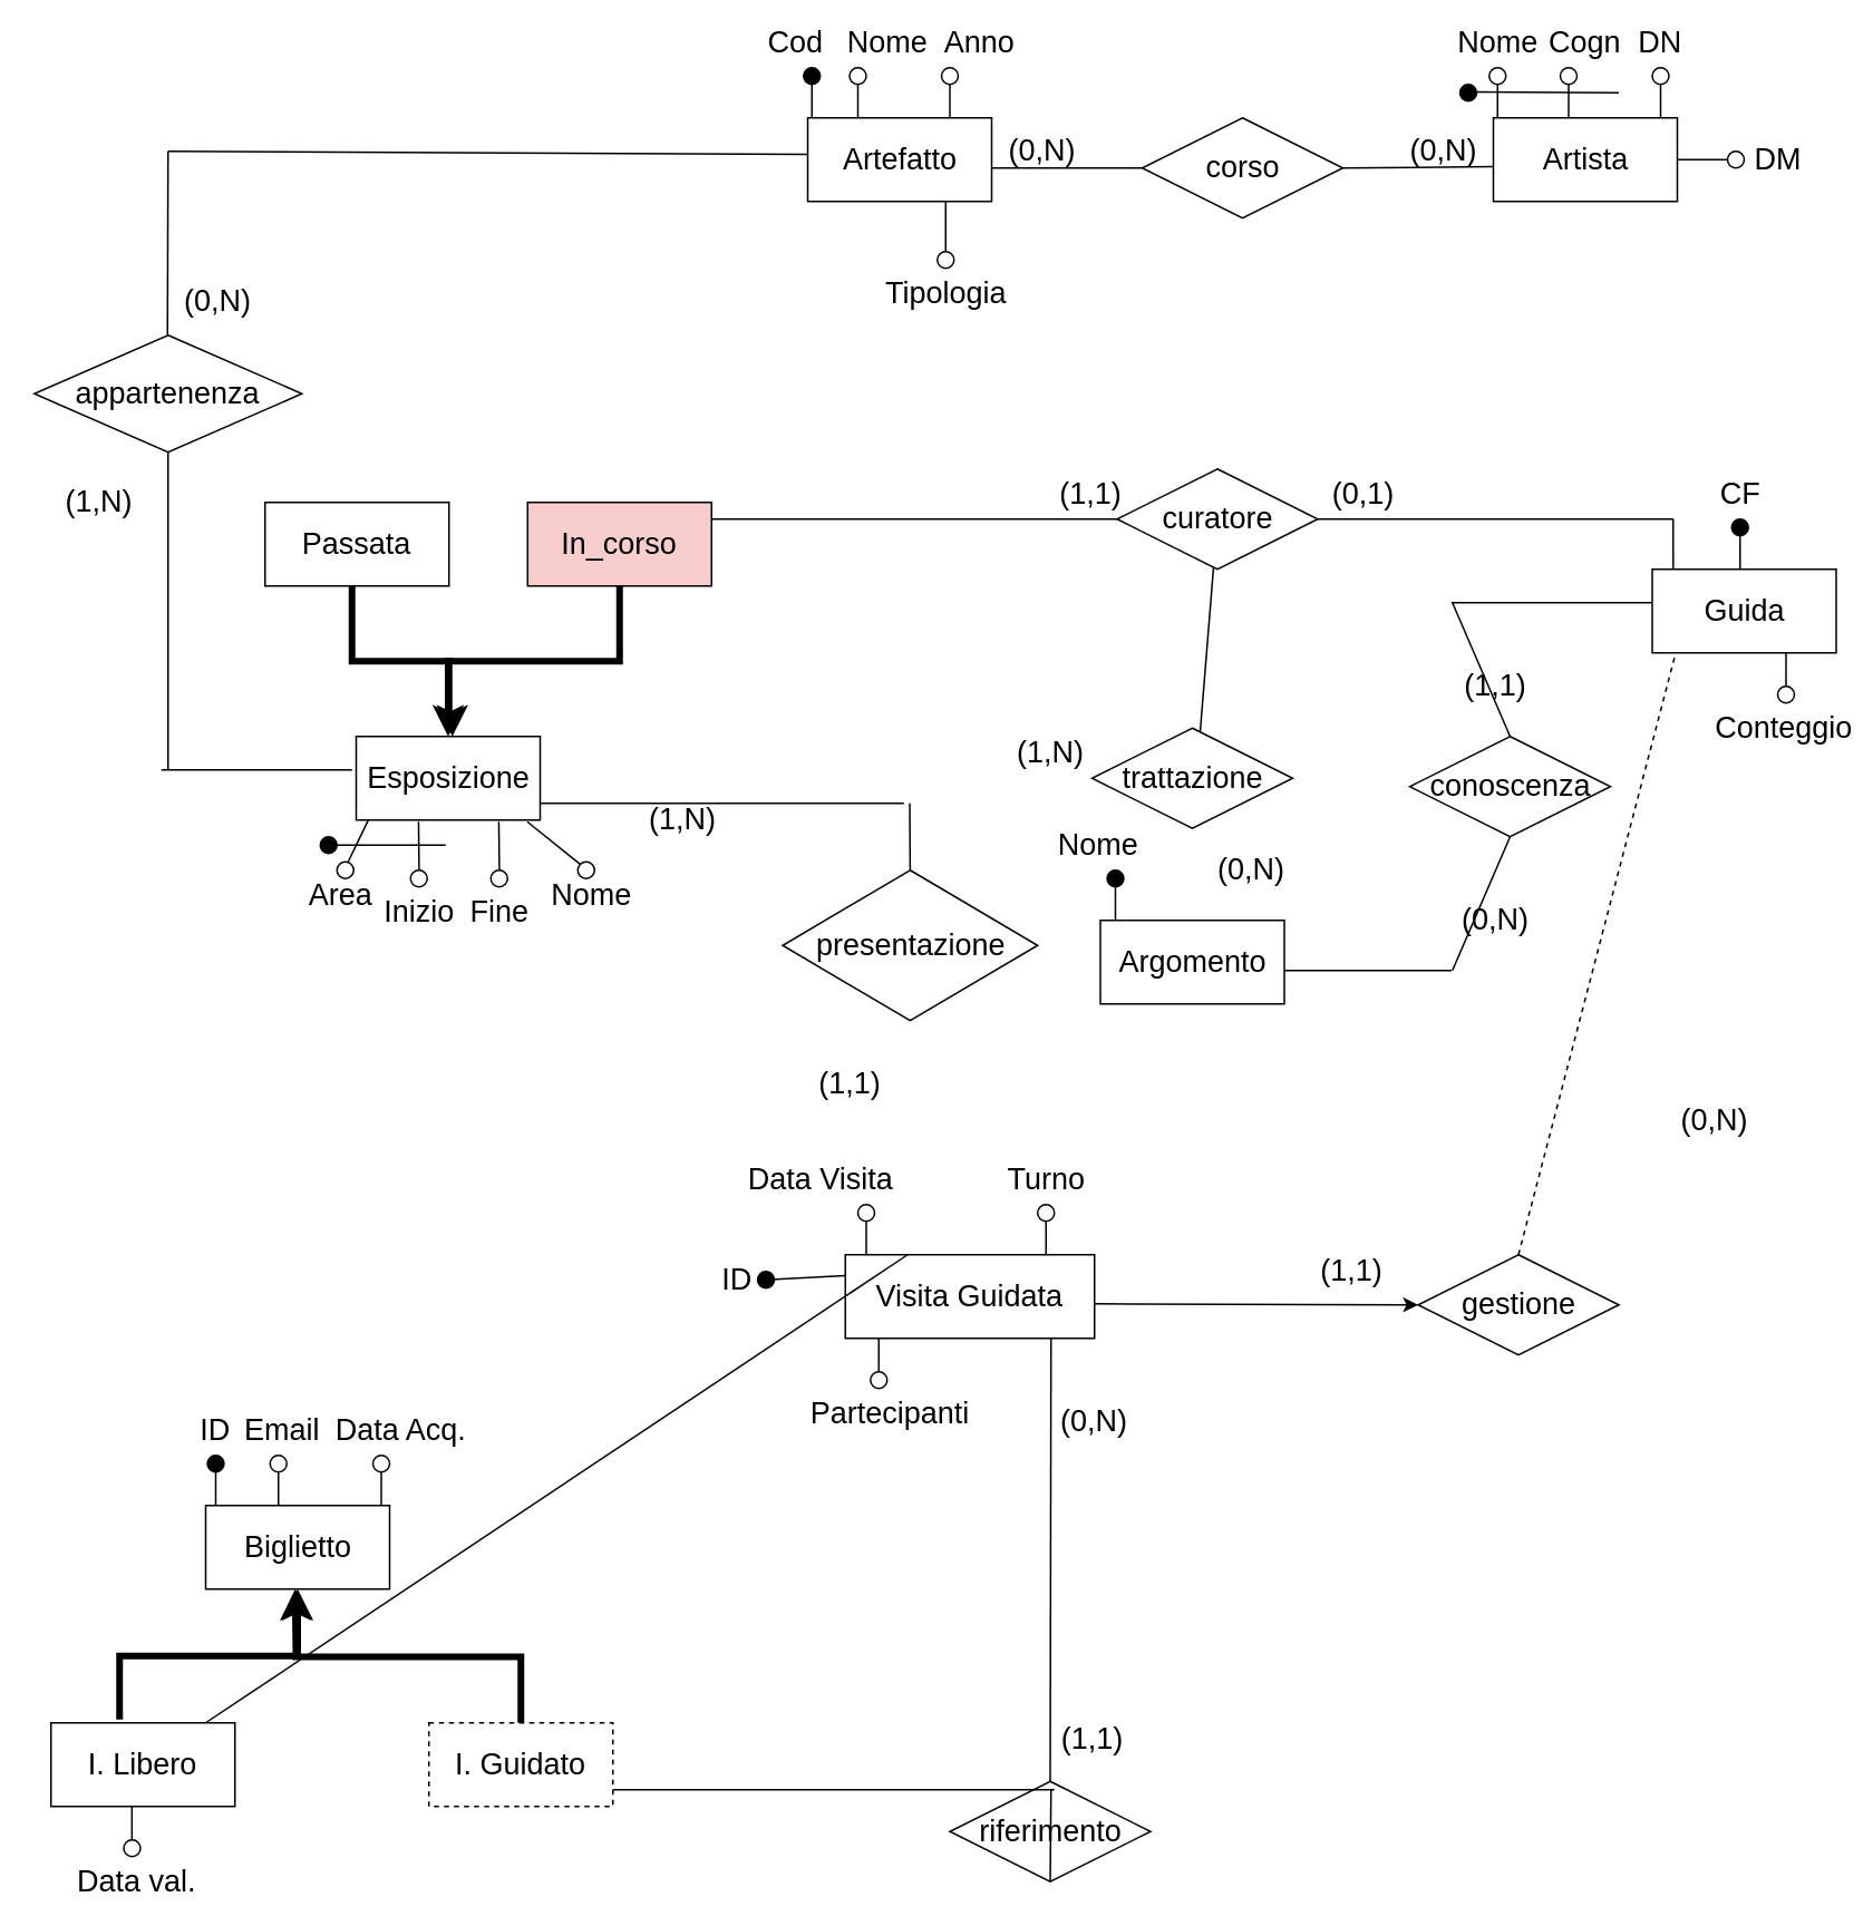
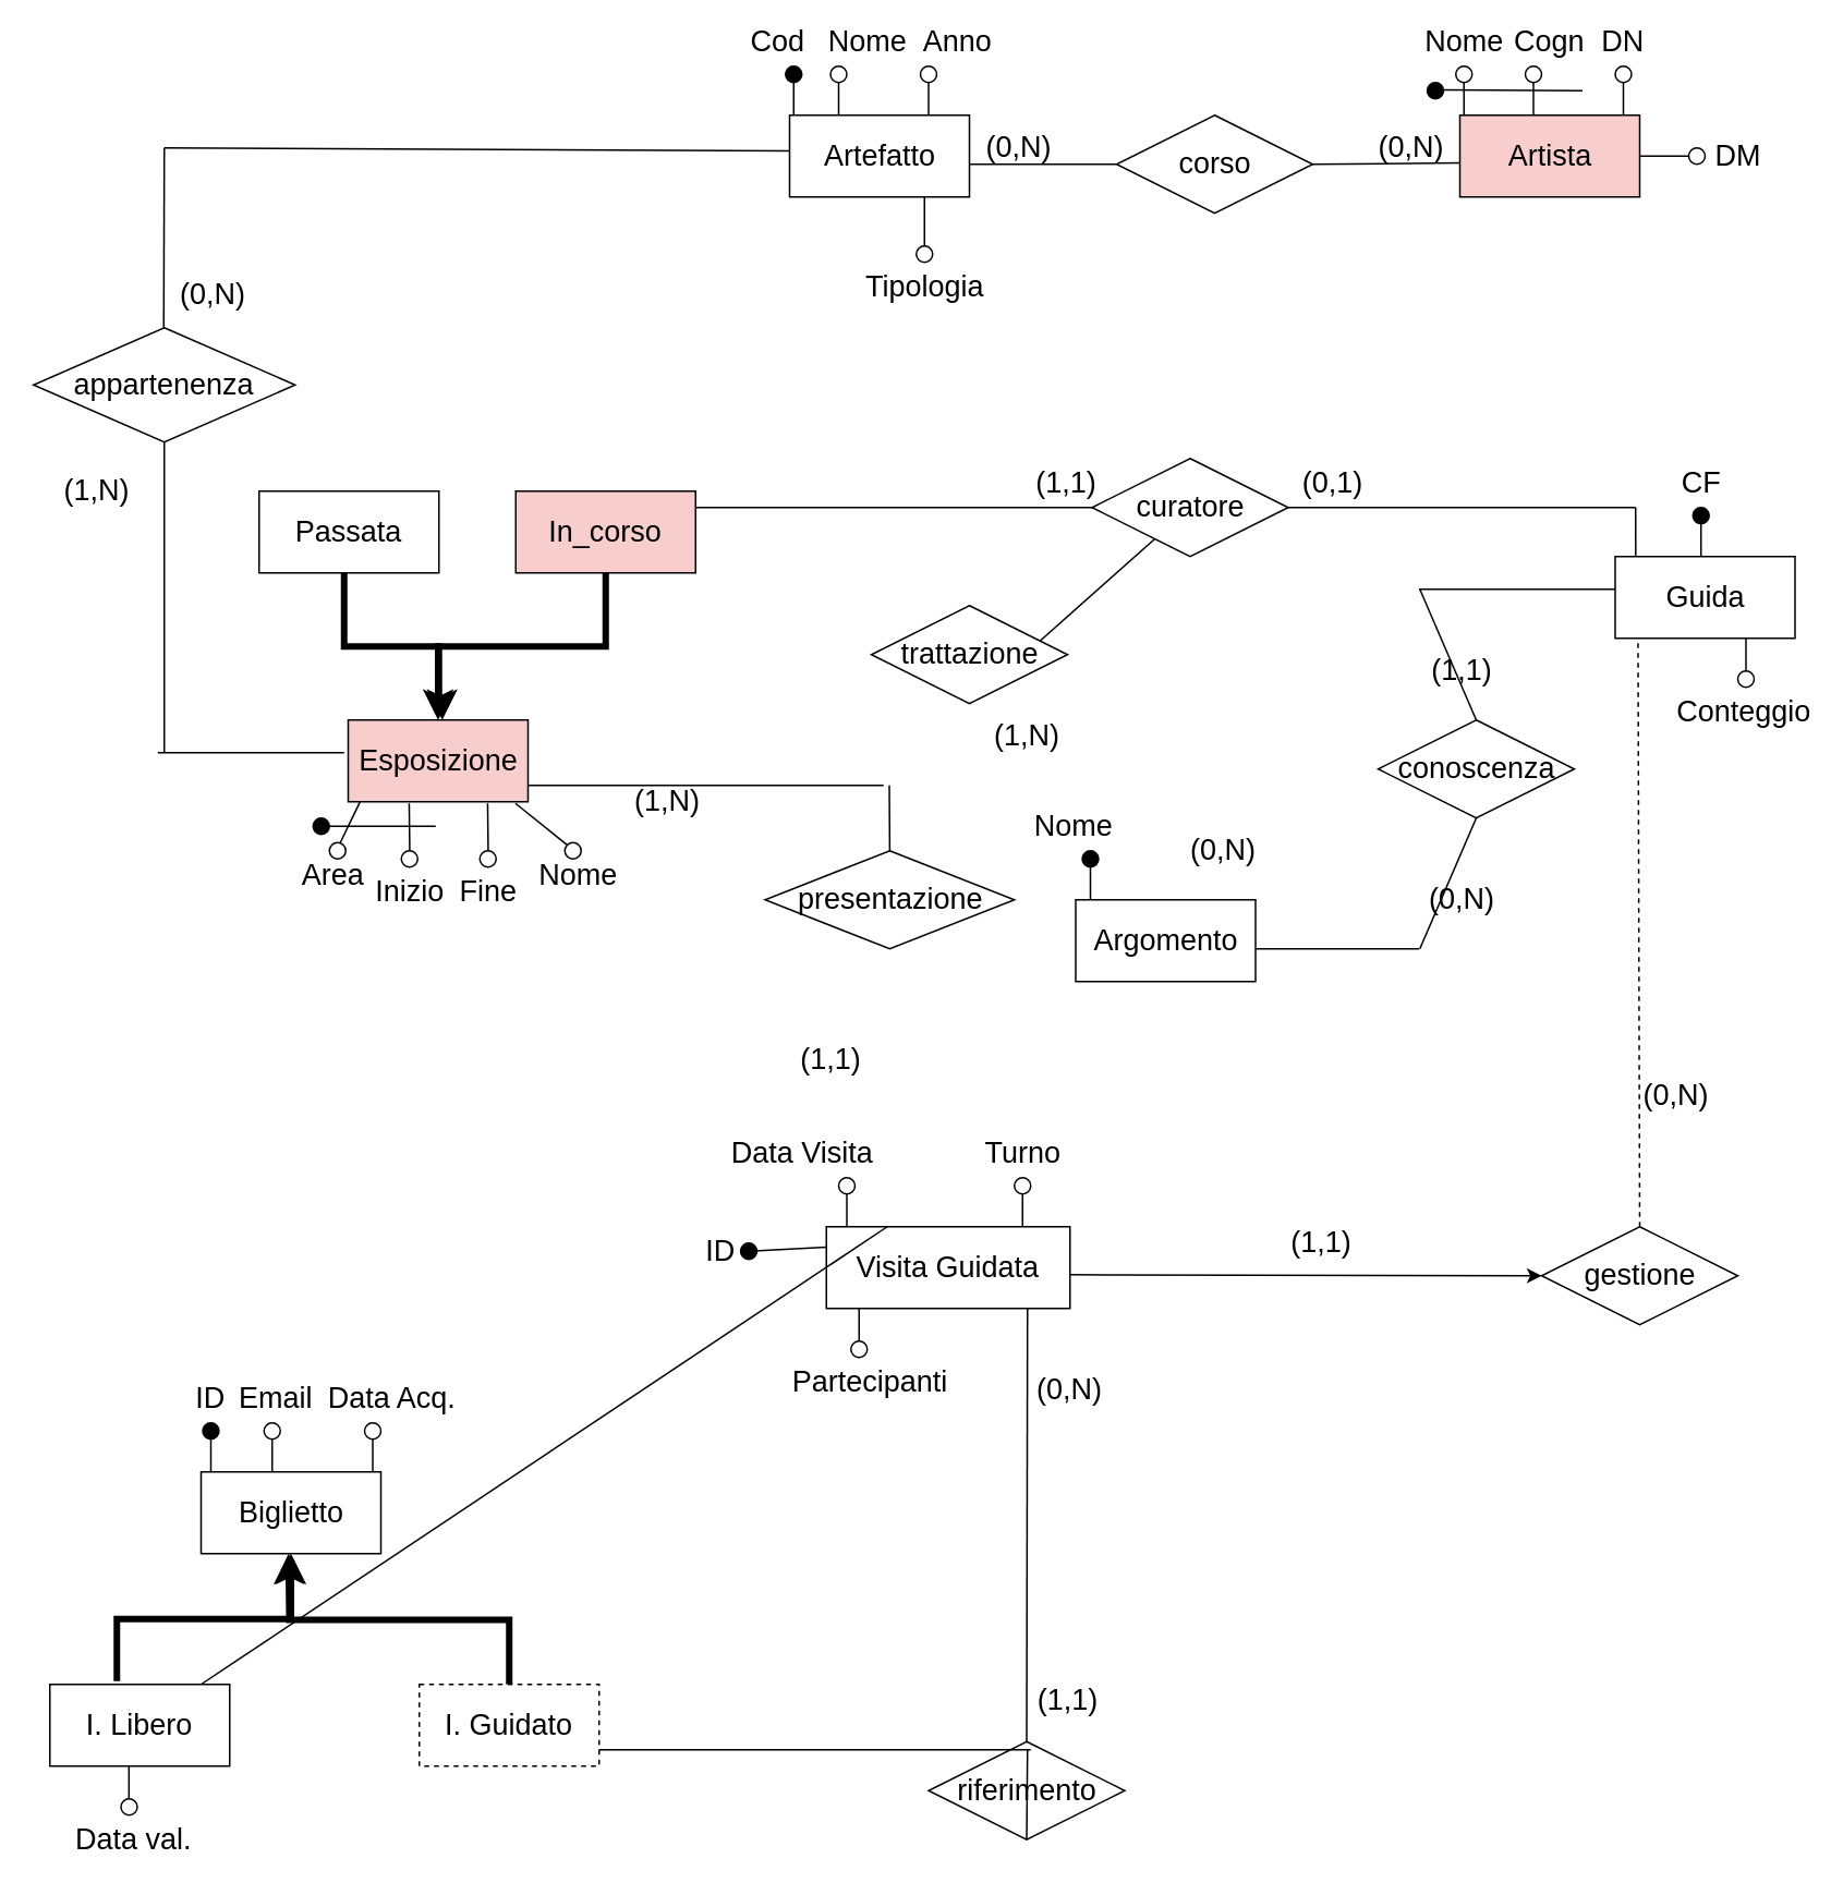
- <mxCell id="13" value="&lt;font style=&quot;font-size: 18px;&quot;&gt;Artista&lt;/font&gt;" style="whiteSpace=wrap;html=1;align=center;" parent="1" vertex="1"><mxGeometry x="892.5" y="70" width="110" height="50" as="geometry" /></mxCell>
+ <mxCell id="13" value="&lt;font style=&quot;font-size: 18px;&quot;&gt;Artista&lt;/font&gt;" style="whiteSpace=wrap;html=1;align=center;fillColor=#f8cecc;" parent="1" vertex="1"><mxGeometry x="892.5" y="70" width="110" height="50" as="geometry" /></mxCell>
- <mxCell id="35" value="&lt;span style=&quot;font-size: 18px;&quot;&gt;Esposizione&lt;/span&gt;" style="whiteSpace=wrap;html=1;align=center;" parent="1" vertex="1"><mxGeometry x="212.5" y="440" width="110" height="50" as="geometry" /></mxCell>
+ <mxCell id="35" value="&lt;span style=&quot;font-size: 18px;&quot;&gt;Esposizione&lt;/span&gt;" style="whiteSpace=wrap;html=1;align=center;fillColor=#f8cecc;" parent="1" vertex="1"><mxGeometry x="212.5" y="440" width="110" height="50" as="geometry" /></mxCell>
- <mxCell id="51" value="&lt;span style=&quot;font-size: 18px;&quot;&gt;trattazione&lt;/span&gt;" style="shape=rhombus;perimeter=rhombusPerimeter;whiteSpace=wrap;html=1;align=center;" parent="1" vertex="1"><mxGeometry x="652.5" y="435" width="120" height="60" as="geometry" /></mxCell>
+ <mxCell id="51" value="&lt;span style=&quot;font-size: 18px;&quot;&gt;trattazione&lt;/span&gt;" style="shape=rhombus;perimeter=rhombusPerimeter;whiteSpace=wrap;html=1;align=center;" parent="1" vertex="1"><mxGeometry x="532.5" y="370" width="120" height="60" as="geometry" /></mxCell>
- <mxCell id="76" value="&lt;span style=&quot;font-size: 18px;&quot;&gt;presentazione&lt;/span&gt;" style="shape=rhombus;perimeter=rhombusPerimeter;whiteSpace=wrap;html=1;align=center;" parent="1" vertex="1"><mxGeometry x="467.5" y="520" width="152.5" height="90" as="geometry" /></mxCell>
+ <mxCell id="76" value="&lt;span style=&quot;font-size: 18px;&quot;&gt;presentazione&lt;/span&gt;" style="shape=rhombus;perimeter=rhombusPerimeter;whiteSpace=wrap;html=1;align=center;" parent="1" vertex="1"><mxGeometry x="467.5" y="520" width="152.5" height="60" as="geometry" /></mxCell>
- <mxCell id="71" value="&lt;font style=&quot;font-size: 18px;&quot;&gt;gestione&lt;/font&gt;" style="shape=rhombus;perimeter=rhombusPerimeter;whiteSpace=wrap;html=1;align=center;" parent="1" vertex="1"><mxGeometry x="847.5" y="750" width="120" height="60" as="geometry" /></mxCell>
+ <mxCell id="71" value="&lt;font style=&quot;font-size: 18px;&quot;&gt;gestione&lt;/font&gt;" style="shape=rhombus;perimeter=rhombusPerimeter;whiteSpace=wrap;html=1;align=center;" parent="1" vertex="1"><mxGeometry x="942.5" y="750" width="120" height="60" as="geometry" /></mxCell>
